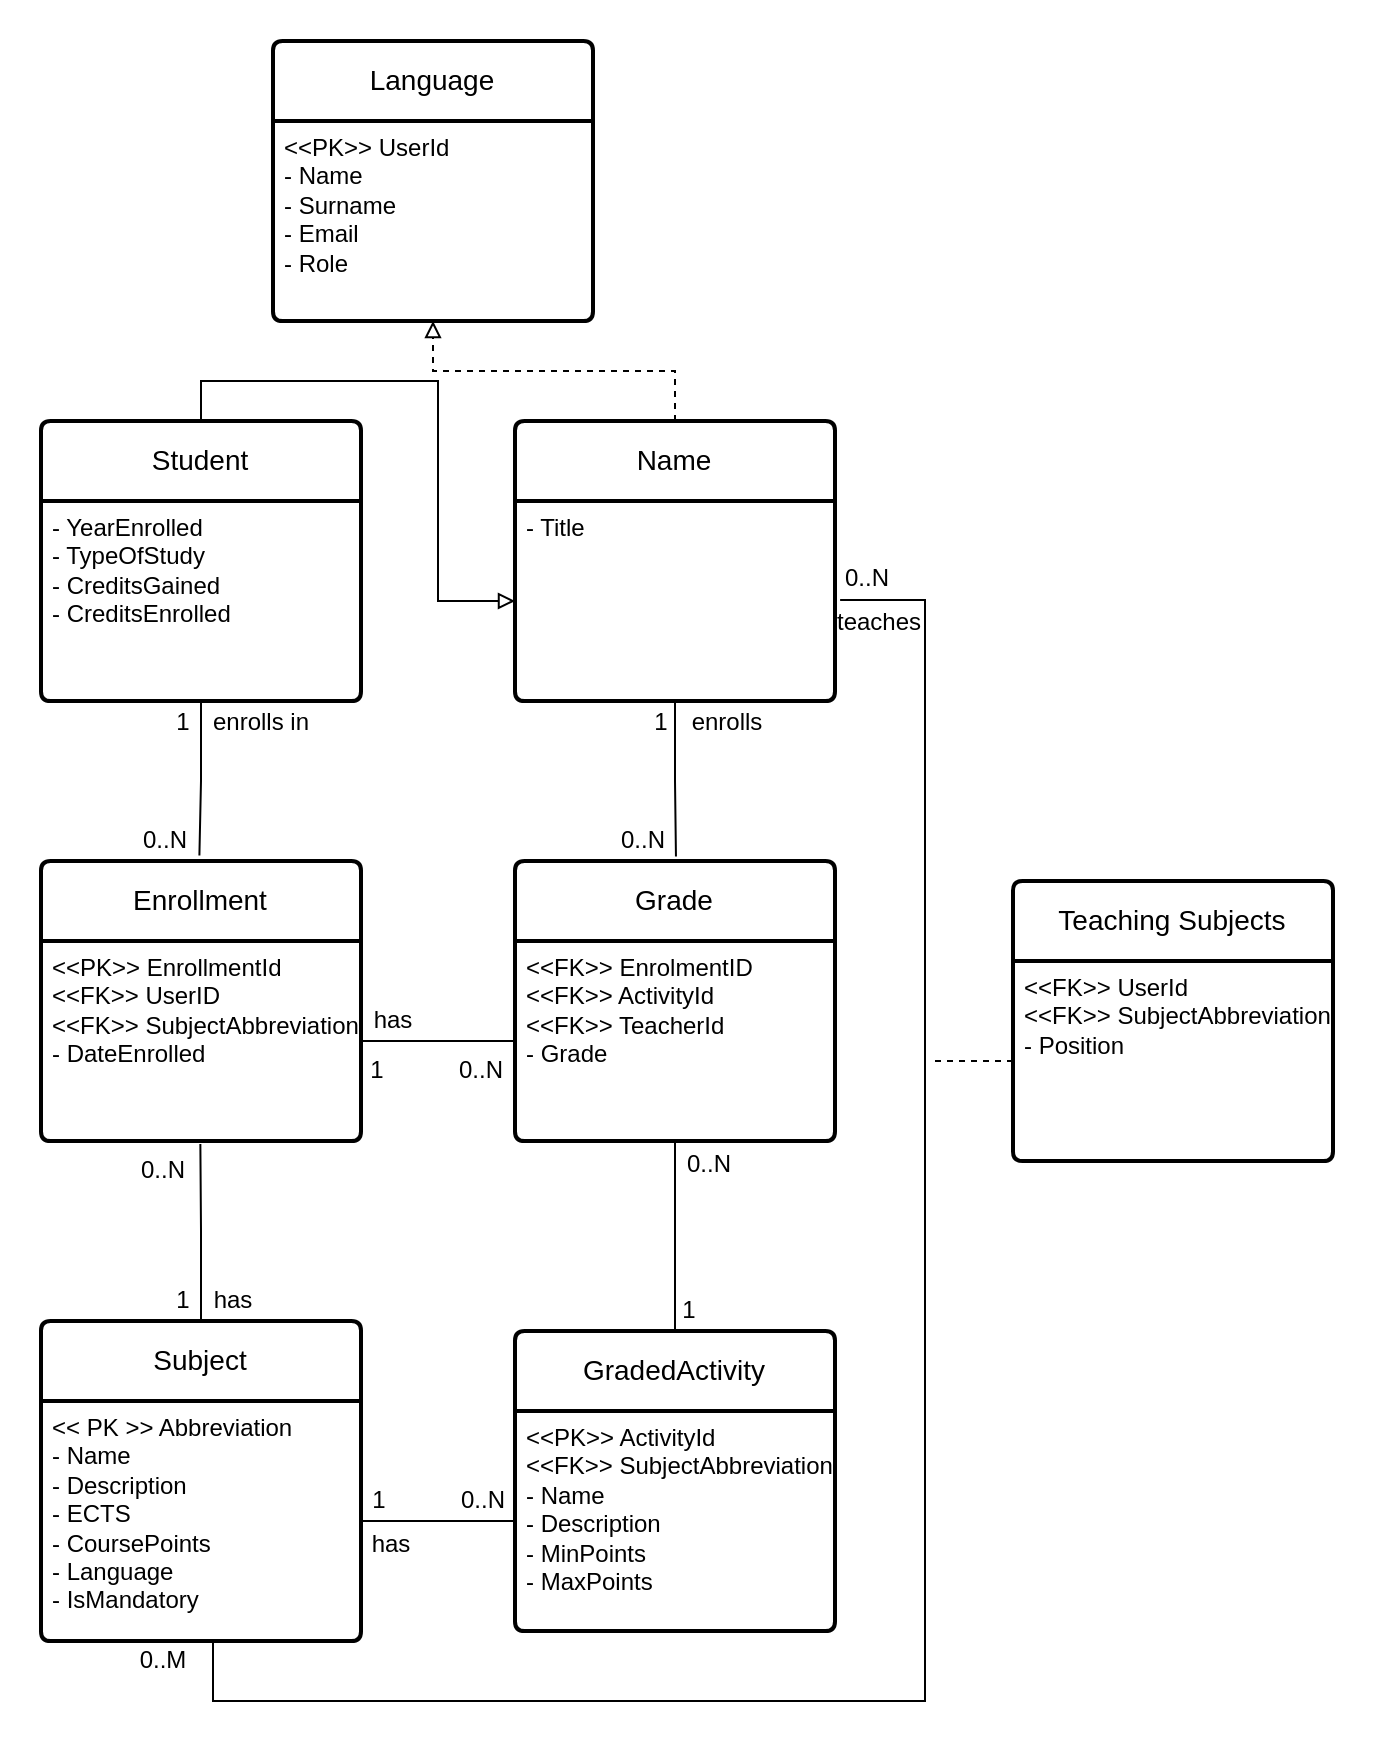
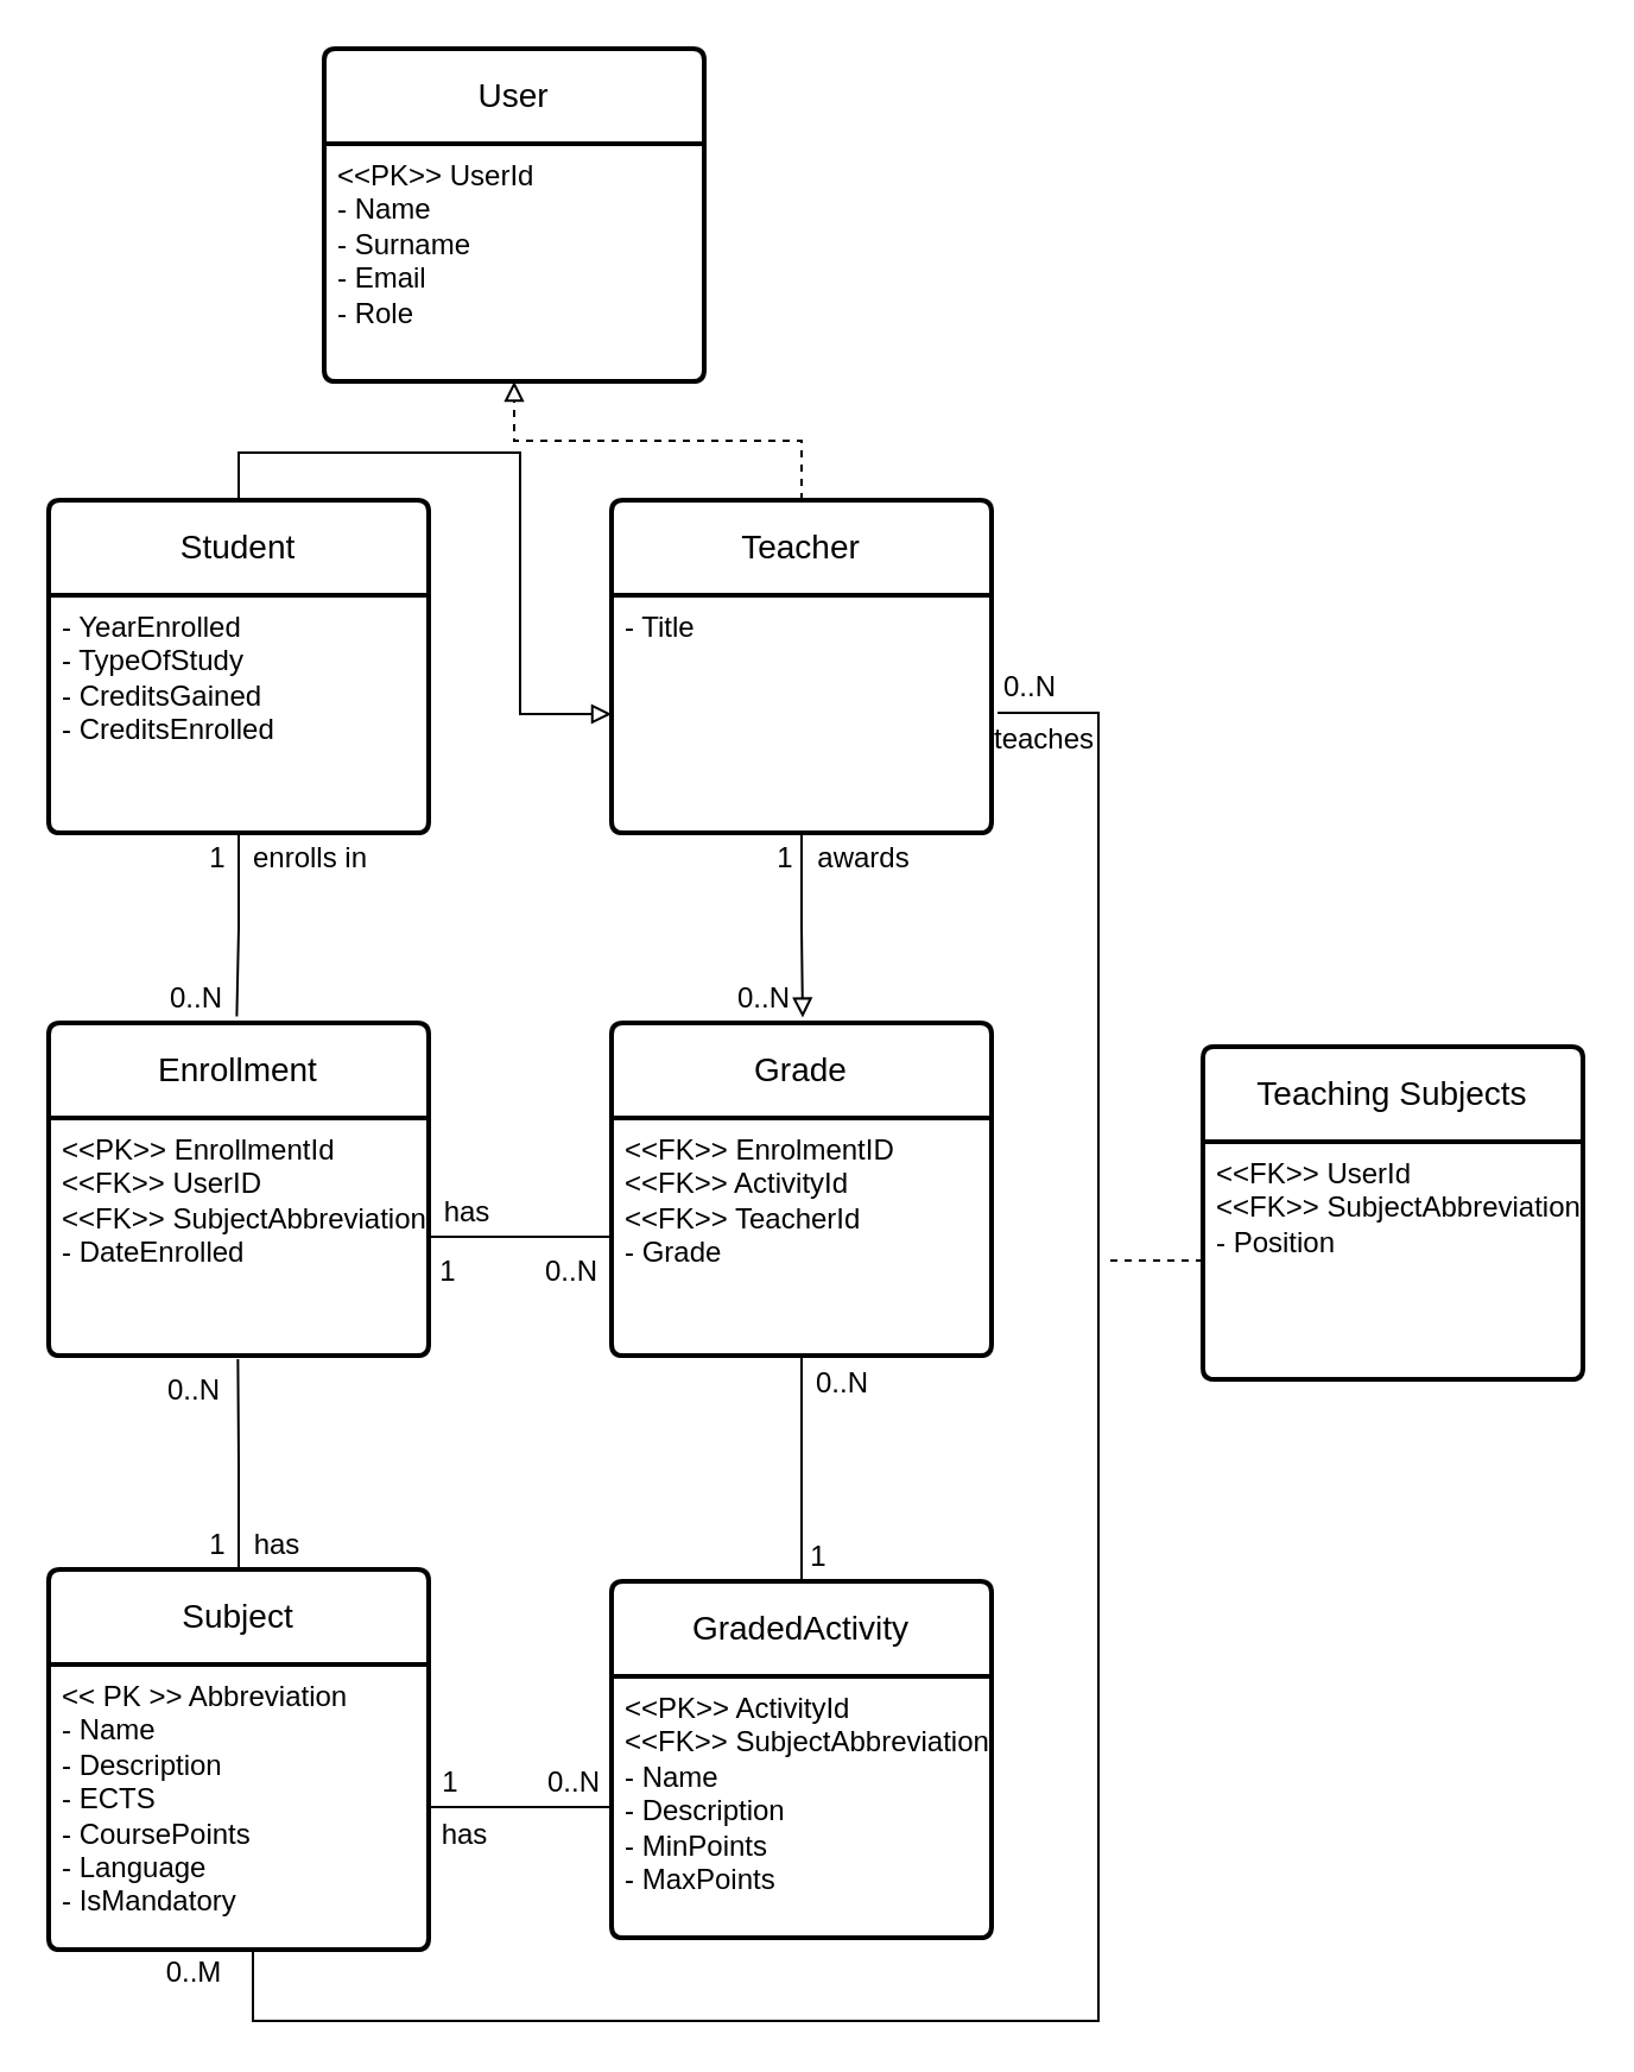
- <mxCell id="4" value="&lt;div&gt;Language&lt;/div&gt;" style="swimlane;childLayout=stackLayout;horizontal=1;startSize=40;horizontalStack=0;rounded=1;fontSize=14;fontStyle=0;strokeWidth=2;resizeParent=0;resizeLast=1;shadow=0;dashed=0;align=center;arcSize=4;whiteSpace=wrap;html=1;" parent="1" vertex="1"><mxGeometry x="136" y="20" width="160" height="140" as="geometry"><mxRectangle x="160" y="170" width="70" height="40" as="alternateBounds" /></mxGeometry></mxCell>
+ <mxCell id="4" value="&lt;div&gt;User&lt;/div&gt;" style="swimlane;childLayout=stackLayout;horizontal=1;startSize=40;horizontalStack=0;rounded=1;fontSize=14;fontStyle=0;strokeWidth=2;resizeParent=0;resizeLast=1;shadow=0;dashed=0;align=center;arcSize=4;whiteSpace=wrap;html=1;" parent="1" vertex="1"><mxGeometry x="136" y="20" width="160" height="140" as="geometry"><mxRectangle x="160" y="170" width="70" height="40" as="alternateBounds" /></mxGeometry></mxCell>
- <mxCell id="22" value="Name" style="swimlane;childLayout=stackLayout;horizontal=1;startSize=40;horizontalStack=0;rounded=1;fontSize=14;fontStyle=0;strokeWidth=2;resizeParent=0;resizeLast=1;shadow=0;dashed=0;align=center;arcSize=4;whiteSpace=wrap;html=1;" parent="1" vertex="1"><mxGeometry x="257" y="210" width="160" height="140" as="geometry" /></mxCell>
+ <mxCell id="22" value="Teacher" style="swimlane;childLayout=stackLayout;horizontal=1;startSize=40;horizontalStack=0;rounded=1;fontSize=14;fontStyle=0;strokeWidth=2;resizeParent=0;resizeLast=1;shadow=0;dashed=0;align=center;arcSize=4;whiteSpace=wrap;html=1;" parent="1" vertex="1"><mxGeometry x="257" y="210" width="160" height="140" as="geometry" /></mxCell>
- <mxCell id="30" value="enrolls" style="text;html=1;align=center;verticalAlign=middle;resizable=0;points=[];autosize=1;strokeColor=none;fillColor=none;" parent="1" vertex="1"><mxGeometry x="333" y="346" width="60" height="30" as="geometry" /></mxCell>
+ <mxCell id="30" value="awards" style="text;html=1;align=center;verticalAlign=middle;resizable=0;points=[];autosize=1;strokeColor=none;fillColor=none;" parent="1" vertex="1"><mxGeometry x="333" y="346" width="60" height="30" as="geometry" /></mxCell>
- <mxCell id="19" style="edgeStyle=orthogonalEdgeStyle;rounded=0;orthogonalLoop=1;jettySize=auto;html=1;entryX=0.503;entryY=-0.016;entryDx=0;entryDy=0;entryPerimeter=0;endArrow=none;endFill=0;exitX=0.5;exitY=1;exitDx=0;exitDy=0;" parent="1" source="23" target="6" edge="1"><mxGeometry relative="1" as="geometry"><mxPoint x="337" y="350" as="sourcePoint" /></mxGeometry></mxCell>
+ <mxCell id="19" style="edgeStyle=orthogonalEdgeStyle;rounded=0;orthogonalLoop=1;jettySize=auto;html=1;entryX=0.503;entryY=-0.016;entryDx=0;entryDy=0;entryPerimeter=0;endArrow=block;endFill=0;exitX=0.5;exitY=1;exitDx=0;exitDy=0;" parent="1" source="23" target="6" edge="1"><mxGeometry relative="1" as="geometry"><mxPoint x="337" y="350" as="sourcePoint" /></mxGeometry></mxCell>
